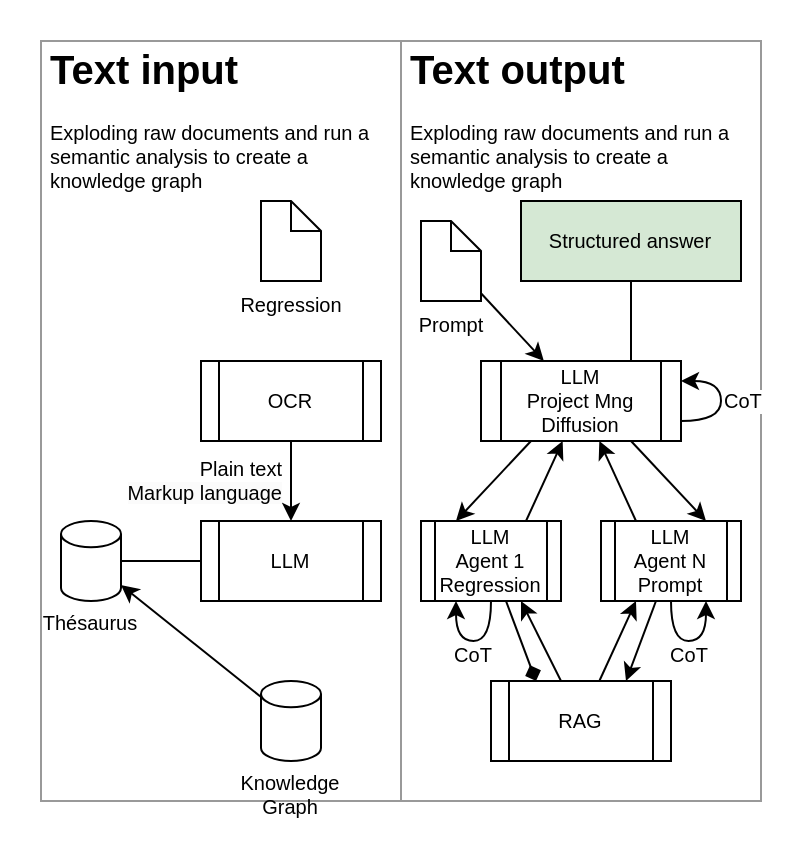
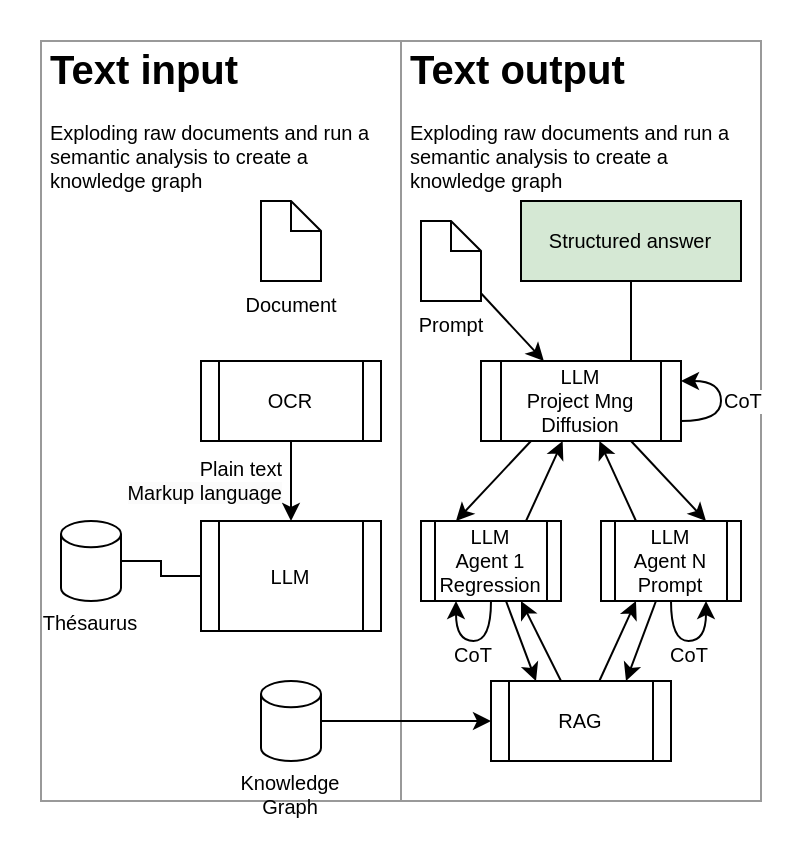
- <mxCell id="17" value="Regression" style="shape=mxgraph.bpmn.data;labelPosition=center;verticalLabelPosition=bottom;align=center;verticalAlign=top;size=15;html=1;fontFamily=Helvetica;fontSize=10;fontColor=default;labelBackgroundColor=default;" vertex="1" parent="1"><mxGeometry x="130" y="100" width="30" height="40" as="geometry" /></mxCell>
+ <mxCell id="17" value="Document" style="shape=mxgraph.bpmn.data;labelPosition=center;verticalLabelPosition=bottom;align=center;verticalAlign=top;size=15;html=1;fontFamily=Helvetica;fontSize=10;fontColor=default;labelBackgroundColor=default;" vertex="1" parent="1"><mxGeometry x="130" y="100" width="30" height="40" as="geometry" /></mxCell>
- <mxCell id="6" value="LLM" style="shape=process;whiteSpace=wrap;html=1;backgroundOutline=1;fontSize=10;" vertex="1" parent="1"><mxGeometry x="100" y="260" width="90" height="40" as="geometry" /></mxCell>
+ <mxCell id="6" value="LLM" style="shape=process;whiteSpace=wrap;html=1;backgroundOutline=1;fontSize=10;" vertex="1" parent="1"><mxGeometry x="100" y="260" width="90" height="55" as="geometry" /></mxCell>
- <mxCell id="9" style="edgeStyle=none;rounded=0;orthogonalLoop=1;jettySize=auto;html=1;fontSize=10;startArrow=none;startFill=0;endArrow=classic;endFill=1;" edge="1" parent="1" source="10" target="8"><mxGeometry relative="1" as="geometry" /></mxCell>
+ <mxCell id="9" style="edgeStyle=none;rounded=0;orthogonalLoop=1;jettySize=auto;html=1;fontSize=10;startArrow=none;startFill=0;endArrow=classic;endFill=1;" edge="1" parent="1" source="10" target="26"><mxGeometry relative="1" as="geometry" /></mxCell>
- <mxCell id="18" style="edgeStyle=none;rounded=0;orthogonalLoop=1;jettySize=auto;html=1;entryX=0.25;entryY=0;entryDx=0;entryDy=0;fontSize=10;startArrow=none;startFill=0;endArrow=diamond;endFill=1;" edge="1" parent="1" source="20" target="26"><mxGeometry relative="1" as="geometry" /></mxCell>
+ <mxCell id="18" style="edgeStyle=none;rounded=0;orthogonalLoop=1;jettySize=auto;html=1;entryX=0.25;entryY=0;entryDx=0;entryDy=0;fontSize=10;startArrow=none;startFill=0;endArrow=classic;endFill=1;" edge="1" parent="1" source="20" target="26"><mxGeometry relative="1" as="geometry" /></mxCell>
